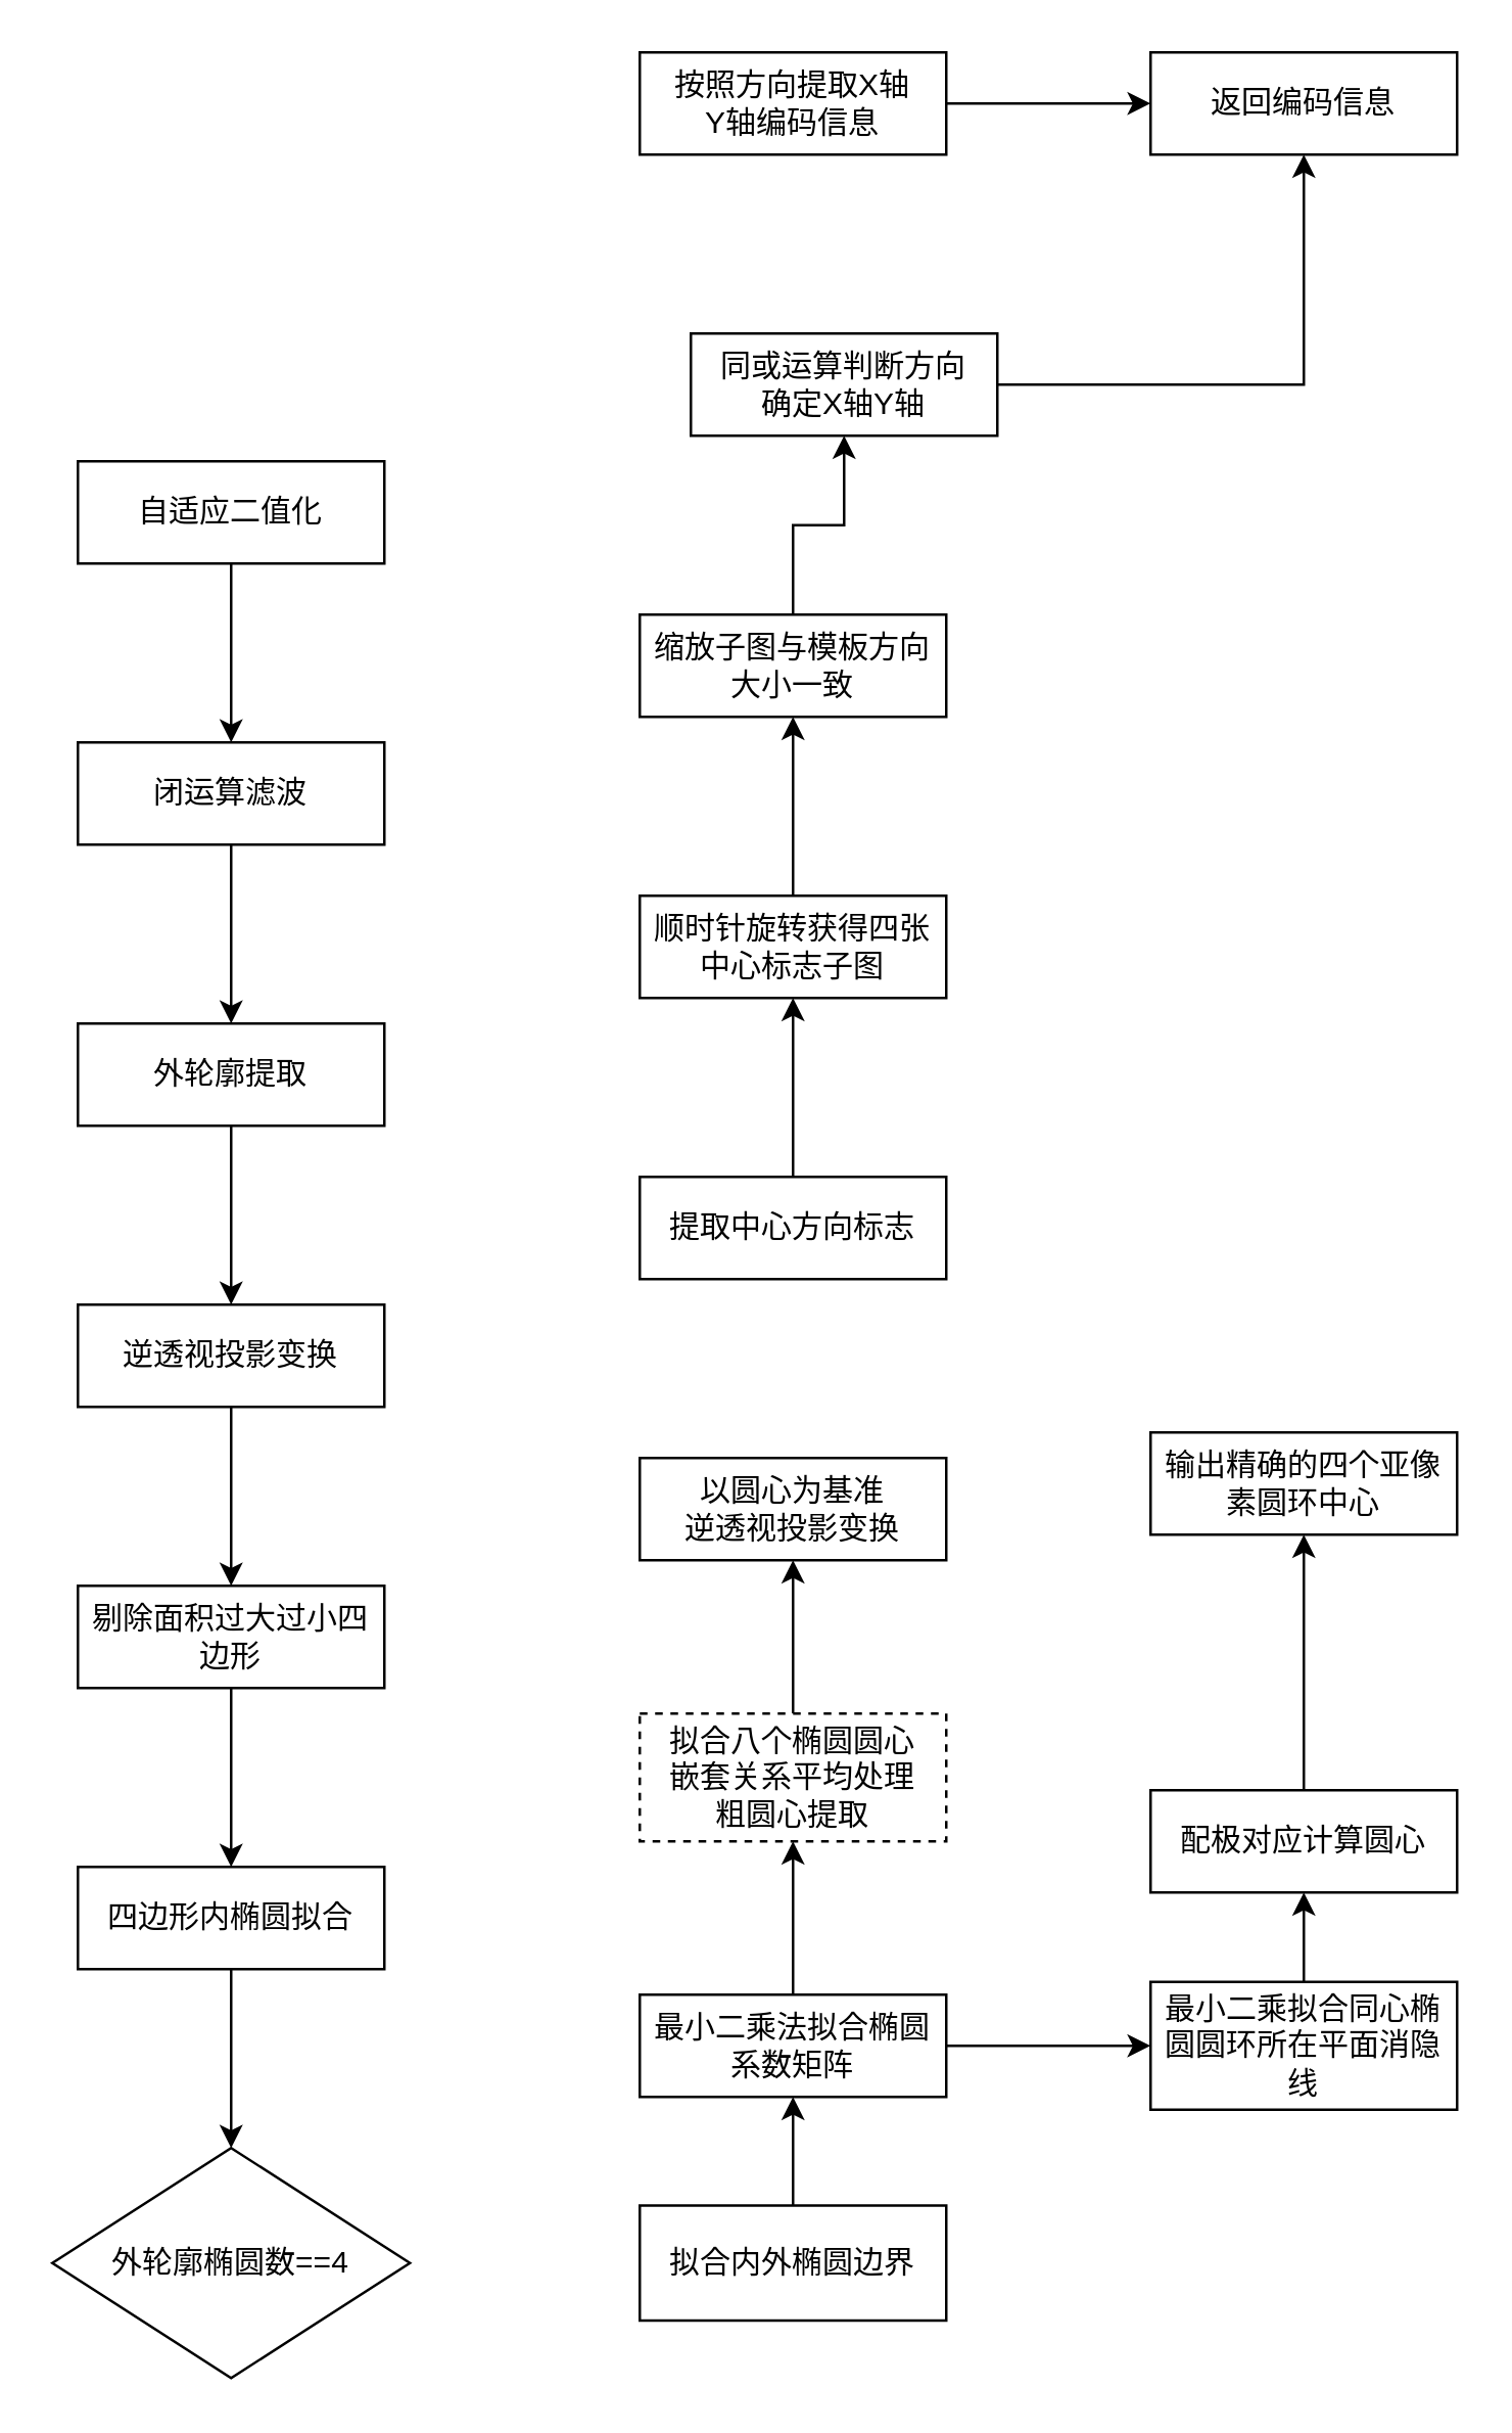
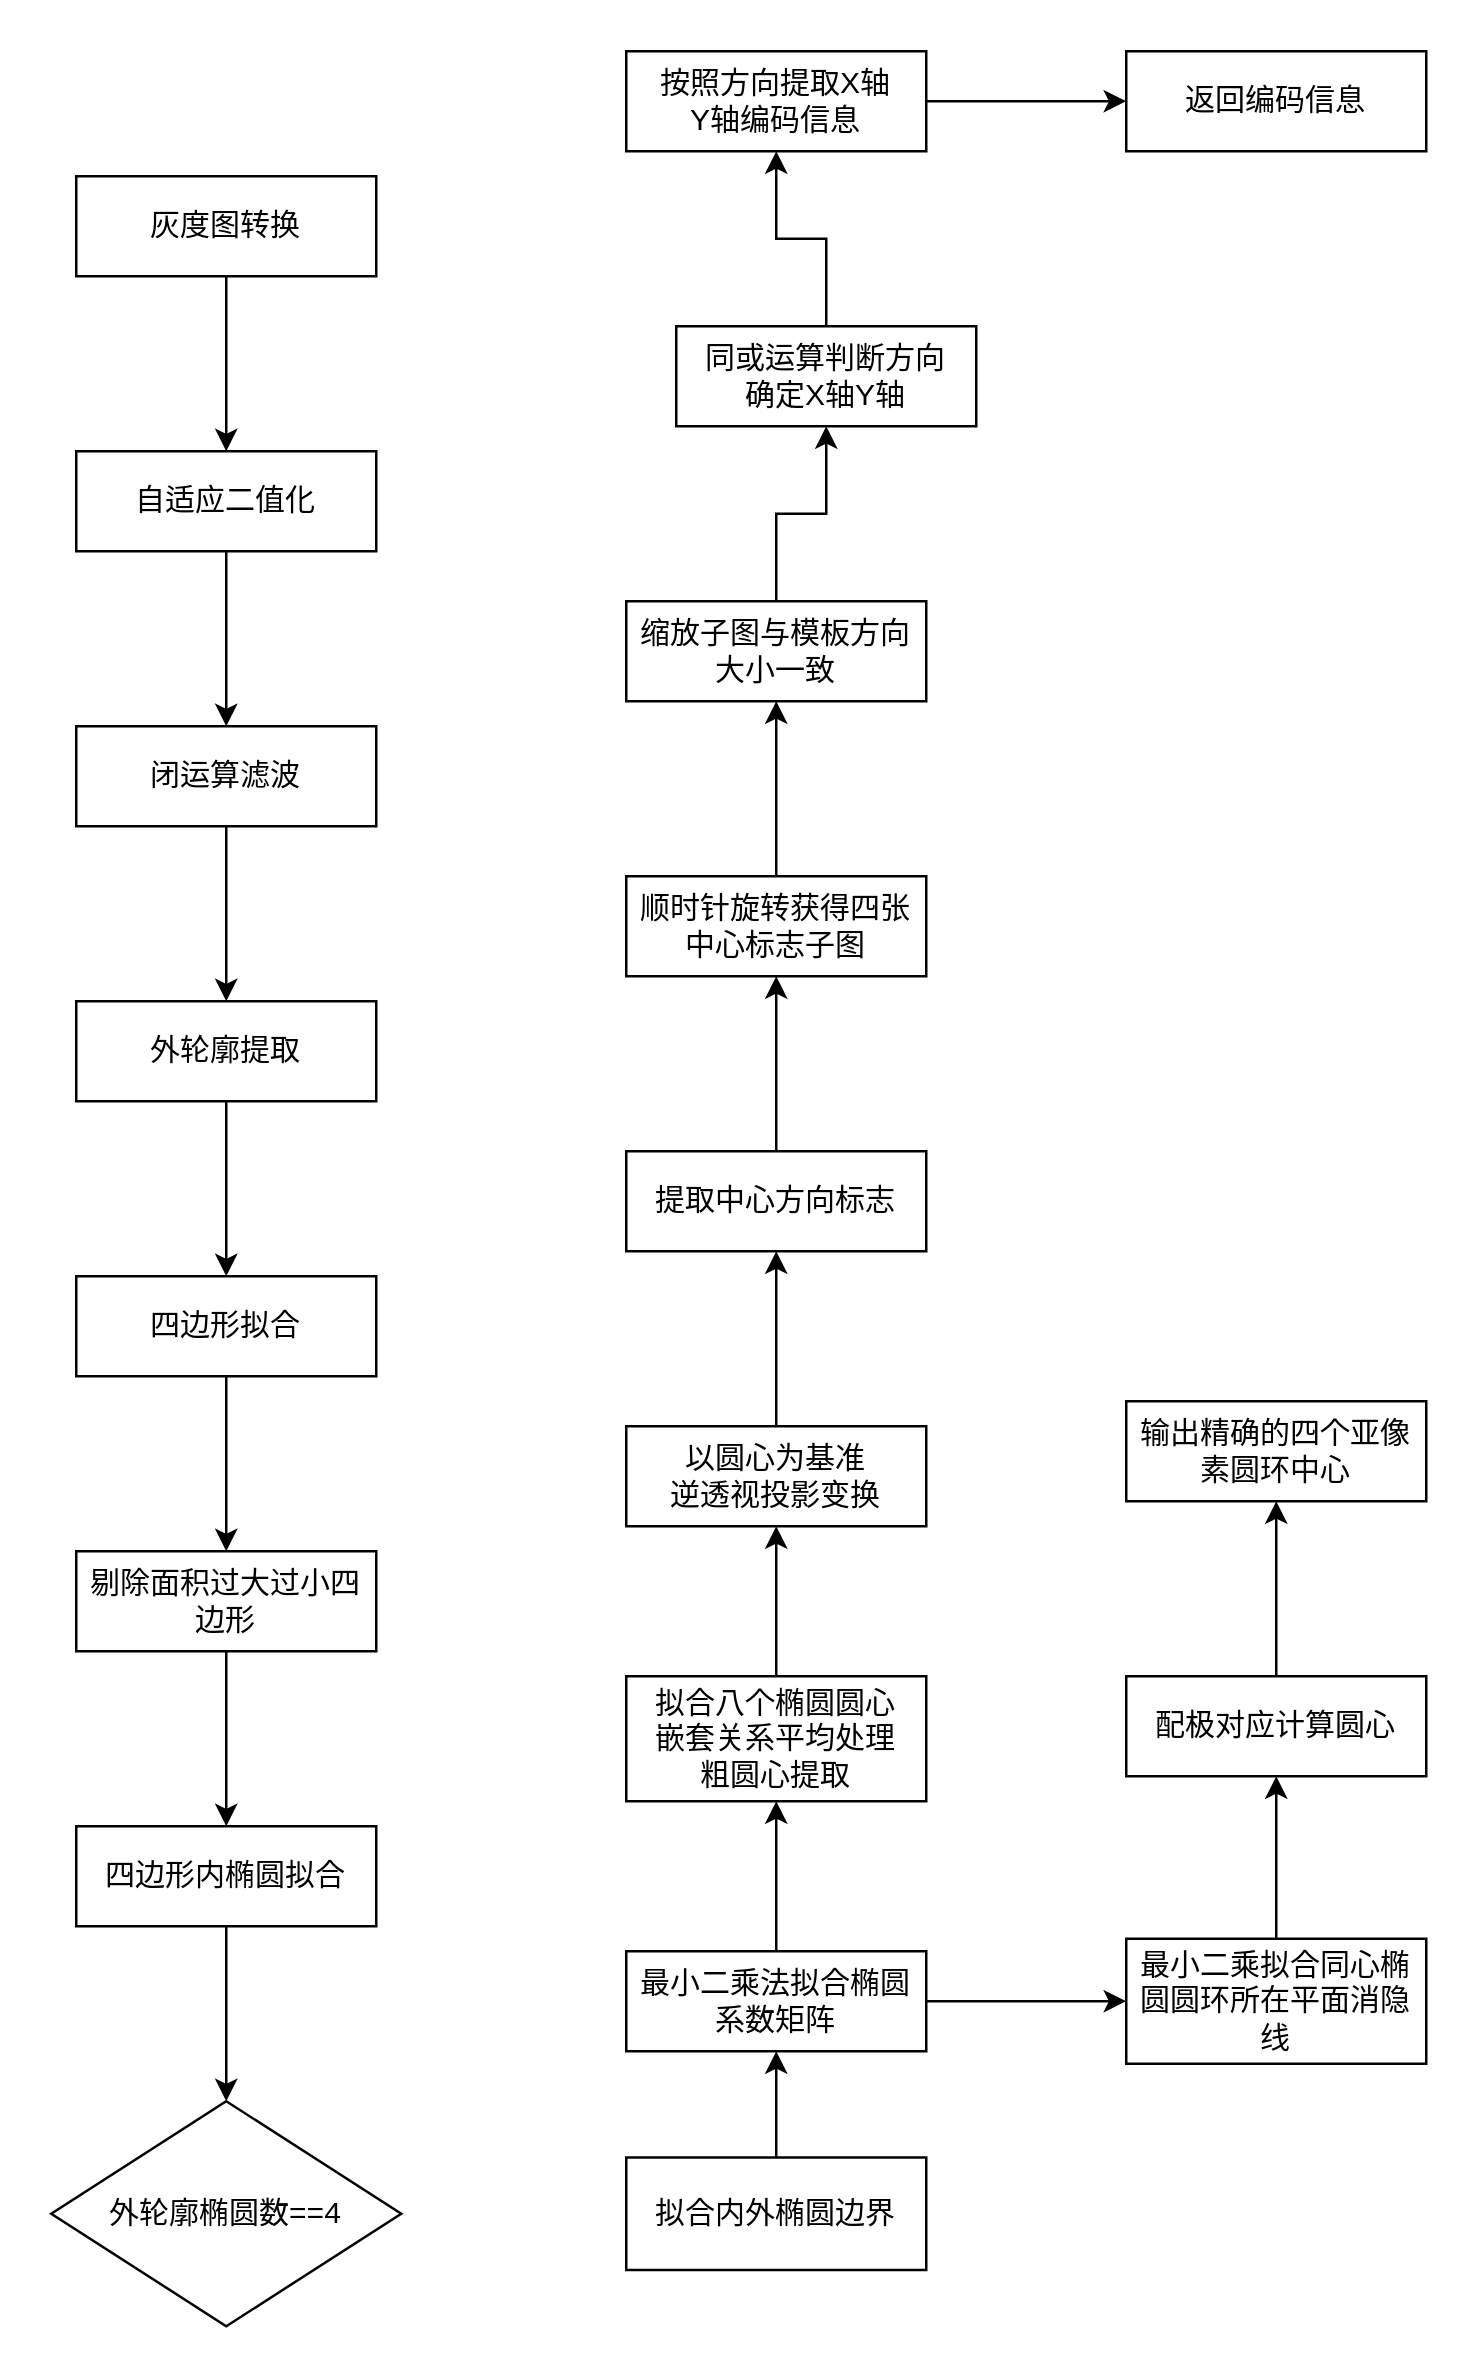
+ <mxCell id="3" value="灰度图转换" style="rounded=0;whiteSpace=wrap;html=1;" vertex="1" parent="1"><mxGeometry x="30" y="70" width="120" height="40" as="geometry" /></mxCell>
+ <mxCell id="2" value="" style="edgeStyle=orthogonalEdgeStyle;rounded=0;orthogonalLoop=1;jettySize=auto;html=1;" edge="1" parent="1" source="3" target="5"><mxGeometry relative="1" as="geometry" /></mxCell>
- <mxCell id="32" value="" style="edgeStyle=orthogonalEdgeStyle;rounded=0;orthogonalLoop=1;jettySize=auto;html=1;" edge="1" parent="1" source="33" target="36"><mxGeometry relative="1" as="geometry" /></mxCell>
+ <mxCell id="32" value="" style="edgeStyle=orthogonalEdgeStyle;rounded=0;orthogonalLoop=1;jettySize=auto;html=1;" edge="1" parent="1" source="33" target="35"><mxGeometry relative="1" as="geometry" /></mxCell>
- <mxCell id="11" value="逆透视投影变换" style="whiteSpace=wrap;html=1;rounded=0;" vertex="1" parent="1"><mxGeometry x="30" y="510" width="120" height="40" as="geometry" /></mxCell>
+ <mxCell id="11" value="四边形拟合" style="whiteSpace=wrap;html=1;rounded=0;" vertex="1" parent="1"><mxGeometry x="30" y="510" width="120" height="40" as="geometry" /></mxCell>
+ <mxCell id="21" value="" style="edgeStyle=orthogonalEdgeStyle;rounded=0;orthogonalLoop=1;jettySize=auto;html=1;" edge="1" parent="1" source="22" target="27"><mxGeometry relative="1" as="geometry" /></mxCell>
- <mxCell id="20" value="拟合八个椭圆圆心&lt;br&gt;嵌套关系平均处理&lt;div&gt;粗圆心提取&lt;/div&gt;" style="whiteSpace=wrap;html=1;rounded=0;dashed=1;" vertex="1" parent="1"><mxGeometry x="250" y="670" width="120" height="50" as="geometry" /></mxCell>
+ <mxCell id="20" value="拟合八个椭圆圆心&lt;br&gt;嵌套关系平均处理&lt;div&gt;粗圆心提取&lt;/div&gt;" style="whiteSpace=wrap;html=1;rounded=0;" vertex="1" parent="1"><mxGeometry x="250" y="670" width="120" height="50" as="geometry" /></mxCell>
- <mxCell id="40" value="配极对应计算圆心" style="whiteSpace=wrap;html=1;rounded=0;" vertex="1" parent="1"><mxGeometry x="450" y="700" width="120" height="40" as="geometry" /></mxCell>
+ <mxCell id="40" value="配极对应计算圆心" style="whiteSpace=wrap;html=1;rounded=0;" vertex="1" parent="1"><mxGeometry x="450" y="670" width="120" height="40" as="geometry" /></mxCell>
